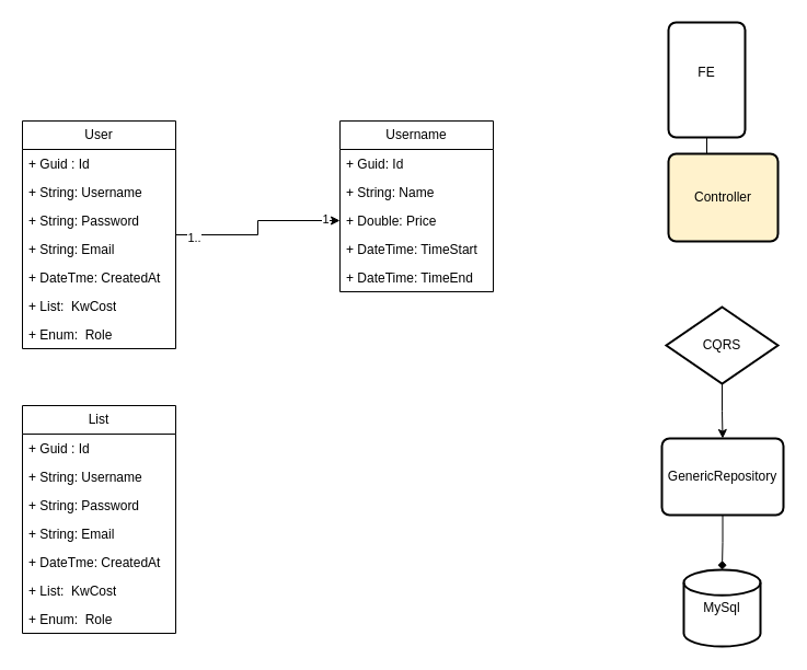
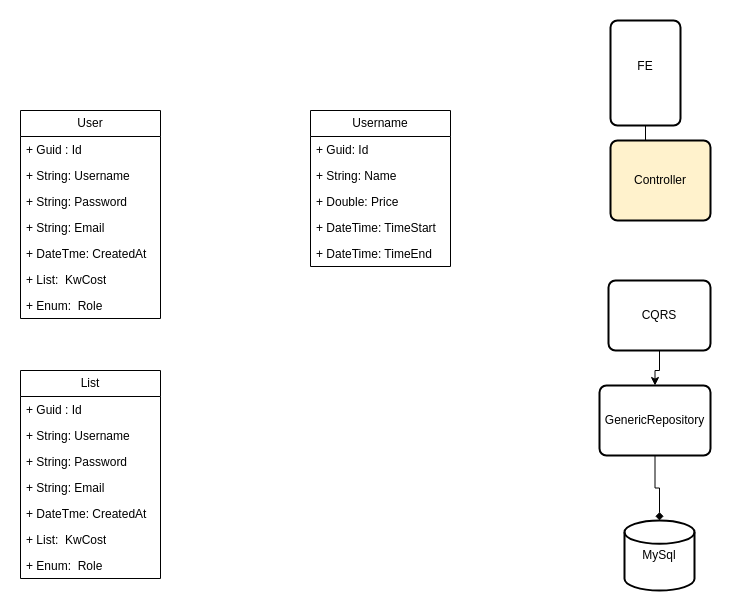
- <mxCell id="2" style="edgeStyle=orthogonalEdgeStyle;rounded=0;orthogonalLoop=1;jettySize=auto;html=1;entryX=0;entryY=0.5;entryDx=0;entryDy=0;" parent="1" source="5" target="16" edge="1"><mxGeometry relative="1" as="geometry" /></mxCell>
- <mxCell id="3" value="1.." style="edgeLabel;html=1;align=center;verticalAlign=middle;resizable=0;points=[];" parent="2" connectable="0" vertex="1"><mxGeometry x="-0.806" y="-2" relative="1" as="geometry"><mxPoint as="offset" /></mxGeometry></mxCell>
- <mxCell id="4" value="1" style="edgeLabel;html=1;align=center;verticalAlign=middle;resizable=0;points=[];" parent="2" connectable="0" vertex="1"><mxGeometry x="0.826" y="2" relative="1" as="geometry"><mxPoint as="offset" /></mxGeometry></mxCell>
- <mxCell id="32" value="CQRS" style="rhombus;whiteSpace=wrap;html=1;absoluteArcSize=1;arcSize=14;strokeWidth=2;" parent="1" vertex="1"><mxGeometry x="608" y="280" width="102" height="70" as="geometry" /></mxCell>
+ <mxCell id="32" value="CQRS" style="rounded=1;whiteSpace=wrap;html=1;absoluteArcSize=1;arcSize=14;strokeWidth=2;" parent="1" vertex="1"><mxGeometry x="608" y="280" width="102" height="70" as="geometry" /></mxCell>
- <mxCell id="33" value="GenericRepository" style="rounded=1;whiteSpace=wrap;html=1;absoluteArcSize=1;arcSize=14;strokeWidth=2;" parent="1" vertex="1"><mxGeometry x="604" y="400" width="111" height="70" as="geometry" /></mxCell>
+ <mxCell id="33" value="GenericRepository" style="rounded=1;whiteSpace=wrap;html=1;absoluteArcSize=1;arcSize=14;strokeWidth=2;" parent="1" vertex="1"><mxGeometry x="599" y="385" width="111" height="70" as="geometry" /></mxCell>
